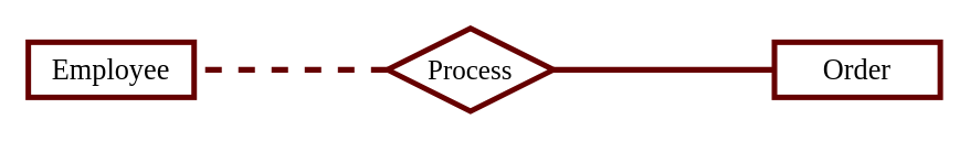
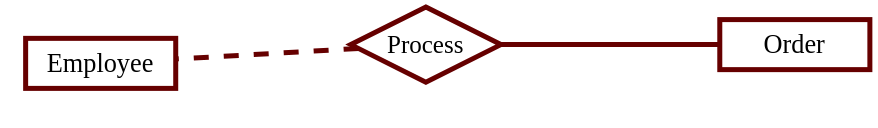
- <mxCell id="6" value="&lt;font style=&quot;font-size: 20px;&quot; face=&quot;Times New Roman&quot;&gt;Process&lt;/font&gt;" style="shape=rhombus;perimeter=rhombusPerimeter;whiteSpace=wrap;html=1;align=center;fontSize=18;strokeWidth=4;strokeColor=#660000;" parent="1" vertex="1"><mxGeometry x="280" y="20" width="120" height="60" as="geometry" /></mxCell>
+ <mxCell id="6" value="&lt;font style=&quot;font-size: 20px;&quot; face=&quot;Times New Roman&quot;&gt;Process&lt;/font&gt;" style="shape=rhombus;perimeter=rhombusPerimeter;whiteSpace=wrap;html=1;align=center;fontSize=18;strokeWidth=4;strokeColor=#660000;" parent="1" vertex="1"><mxGeometry x="280" y="5" width="120" height="60" as="geometry" /></mxCell>
- <mxCell id="2" value="&lt;font style=&quot;font-size: 21px;&quot; face=&quot;Times New Roman&quot;&gt;Order&lt;/font&gt;" style="whiteSpace=wrap;html=1;align=center;strokeWidth=4;strokeColor=#660000;" parent="1" vertex="1"><mxGeometry x="560" y="30" width="120" height="40" as="geometry" /></mxCell>
+ <mxCell id="2" value="&lt;font style=&quot;font-size: 21px;&quot; face=&quot;Times New Roman&quot;&gt;Order&lt;/font&gt;" style="whiteSpace=wrap;html=1;align=center;strokeWidth=4;strokeColor=#660000;" parent="1" vertex="1"><mxGeometry x="575" y="15" width="120" height="40" as="geometry" /></mxCell>
